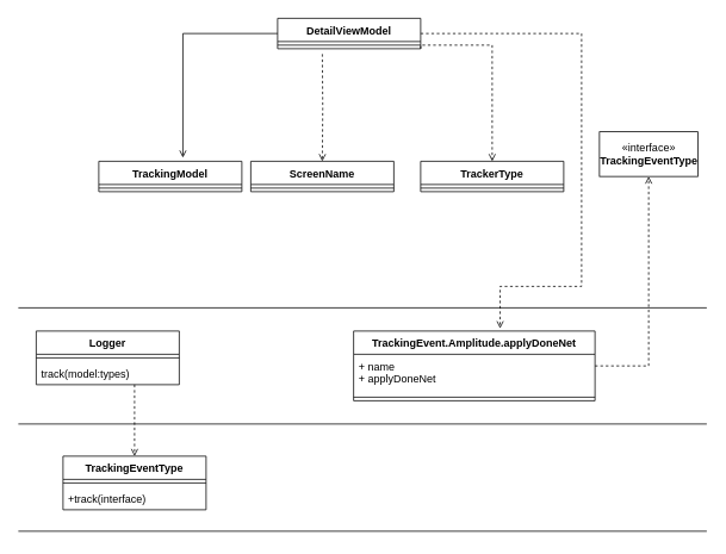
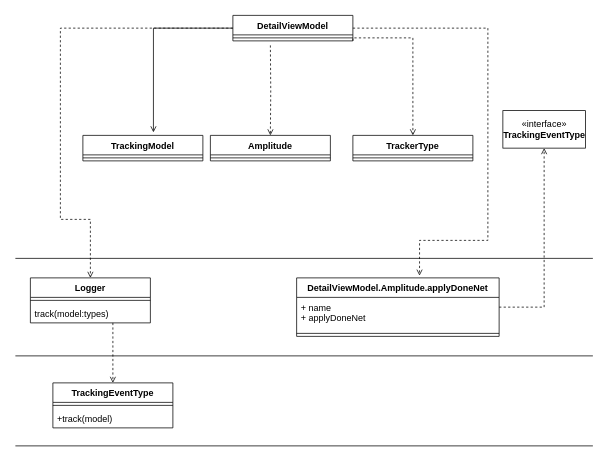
+ <mxCell id="11" style="edgeStyle=orthogonalEdgeStyle;rounded=0;orthogonalLoop=1;jettySize=auto;html=1;dashed=1;endArrow=open;endFill=0;startArrow=none;" edge="1" parent="1" source="12" target="2"><mxGeometry relative="1" as="geometry"><mxPoint x="80" y="197" as="sourcePoint" /><Array as="points"><mxPoint x="80" y="37" /><mxPoint x="80" y="292" /><mxPoint x="120" y="292" /></Array></mxGeometry></mxCell>
- <mxCell id="8" value="ScreenName" style="swimlane;fontStyle=1;align=center;verticalAlign=top;childLayout=stackLayout;horizontal=1;startSize=26;horizontalStack=0;resizeParent=1;resizeParentMax=0;resizeLast=0;collapsible=1;marginBottom=0;" vertex="1" parent="1"><mxGeometry x="280" y="180" width="160" height="34" as="geometry" /></mxCell>
+ <mxCell id="8" value="Amplitude" style="swimlane;fontStyle=1;align=center;verticalAlign=top;childLayout=stackLayout;horizontal=1;startSize=26;horizontalStack=0;resizeParent=1;resizeParentMax=0;resizeLast=0;collapsible=1;marginBottom=0;" vertex="1" parent="1"><mxGeometry x="280" y="180" width="160" height="34" as="geometry" /></mxCell>
- <mxCell id="15" value="TrackingEvent.Amplitude.applyDoneNet" style="swimlane;fontStyle=1;align=center;verticalAlign=top;childLayout=stackLayout;horizontal=1;startSize=26;horizontalStack=0;resizeParent=1;resizeParentMax=0;resizeLast=0;collapsible=1;marginBottom=0;" vertex="1" parent="1"><mxGeometry x="395" y="370" width="270" height="78" as="geometry"><mxRectangle x="380" y="440" width="260" height="26" as="alternateBounds" /></mxGeometry></mxCell>
+ <mxCell id="15" value="DetailViewModel.Amplitude.applyDoneNet" style="swimlane;fontStyle=1;align=center;verticalAlign=top;childLayout=stackLayout;horizontal=1;startSize=26;horizontalStack=0;resizeParent=1;resizeParentMax=0;resizeLast=0;collapsible=1;marginBottom=0;" vertex="1" parent="1"><mxGeometry x="395" y="370" width="270" height="78" as="geometry"><mxRectangle x="380" y="440" width="260" height="26" as="alternateBounds" /></mxGeometry></mxCell>
- <mxCell id="26" value="+track(interface)" style="text;strokeColor=none;fillColor=none;align=left;verticalAlign=top;spacingLeft=4;spacingRight=4;overflow=hidden;rotatable=0;points=[[0,0.5],[1,0.5]];portConstraint=eastwest;" vertex="1" parent="24"><mxGeometry y="34" width="160" height="26" as="geometry" /></mxCell>
+ <mxCell id="26" value="+track(model)" style="text;strokeColor=none;fillColor=none;align=left;verticalAlign=top;spacingLeft=4;spacingRight=4;overflow=hidden;rotatable=0;points=[[0,0.5],[1,0.5]];portConstraint=eastwest;" vertex="1" parent="24"><mxGeometry y="34" width="160" height="26" as="geometry" /></mxCell>
